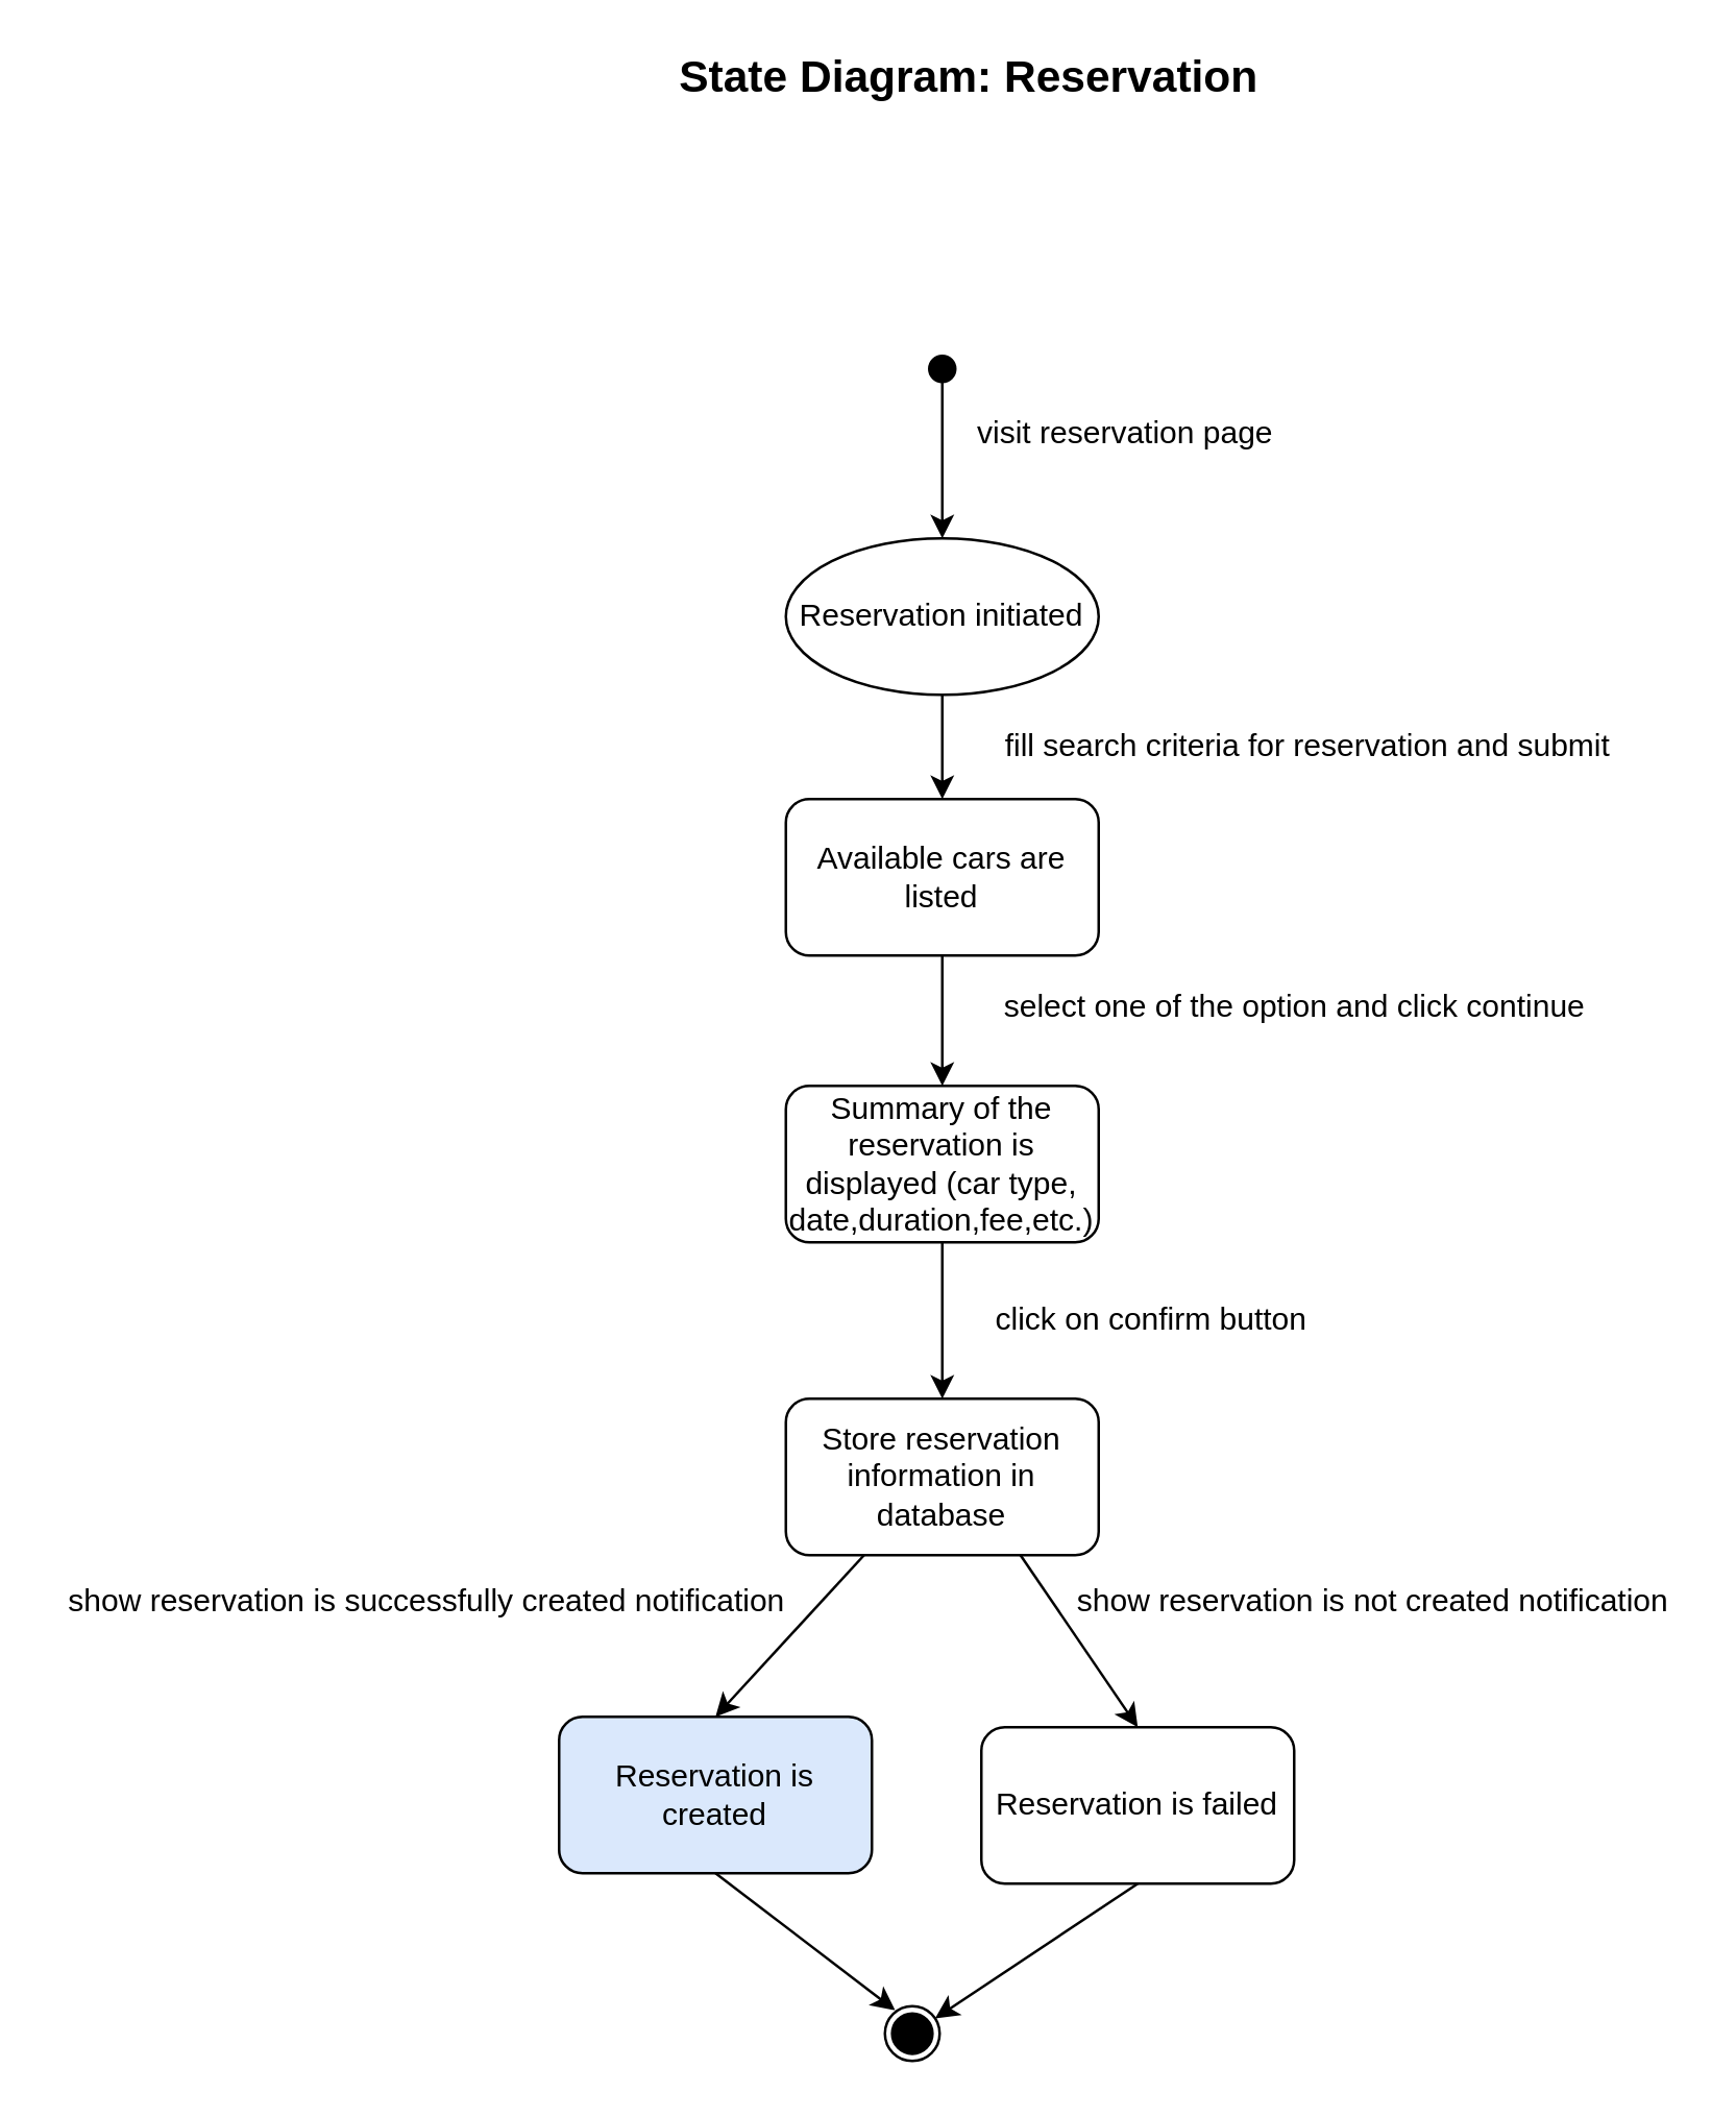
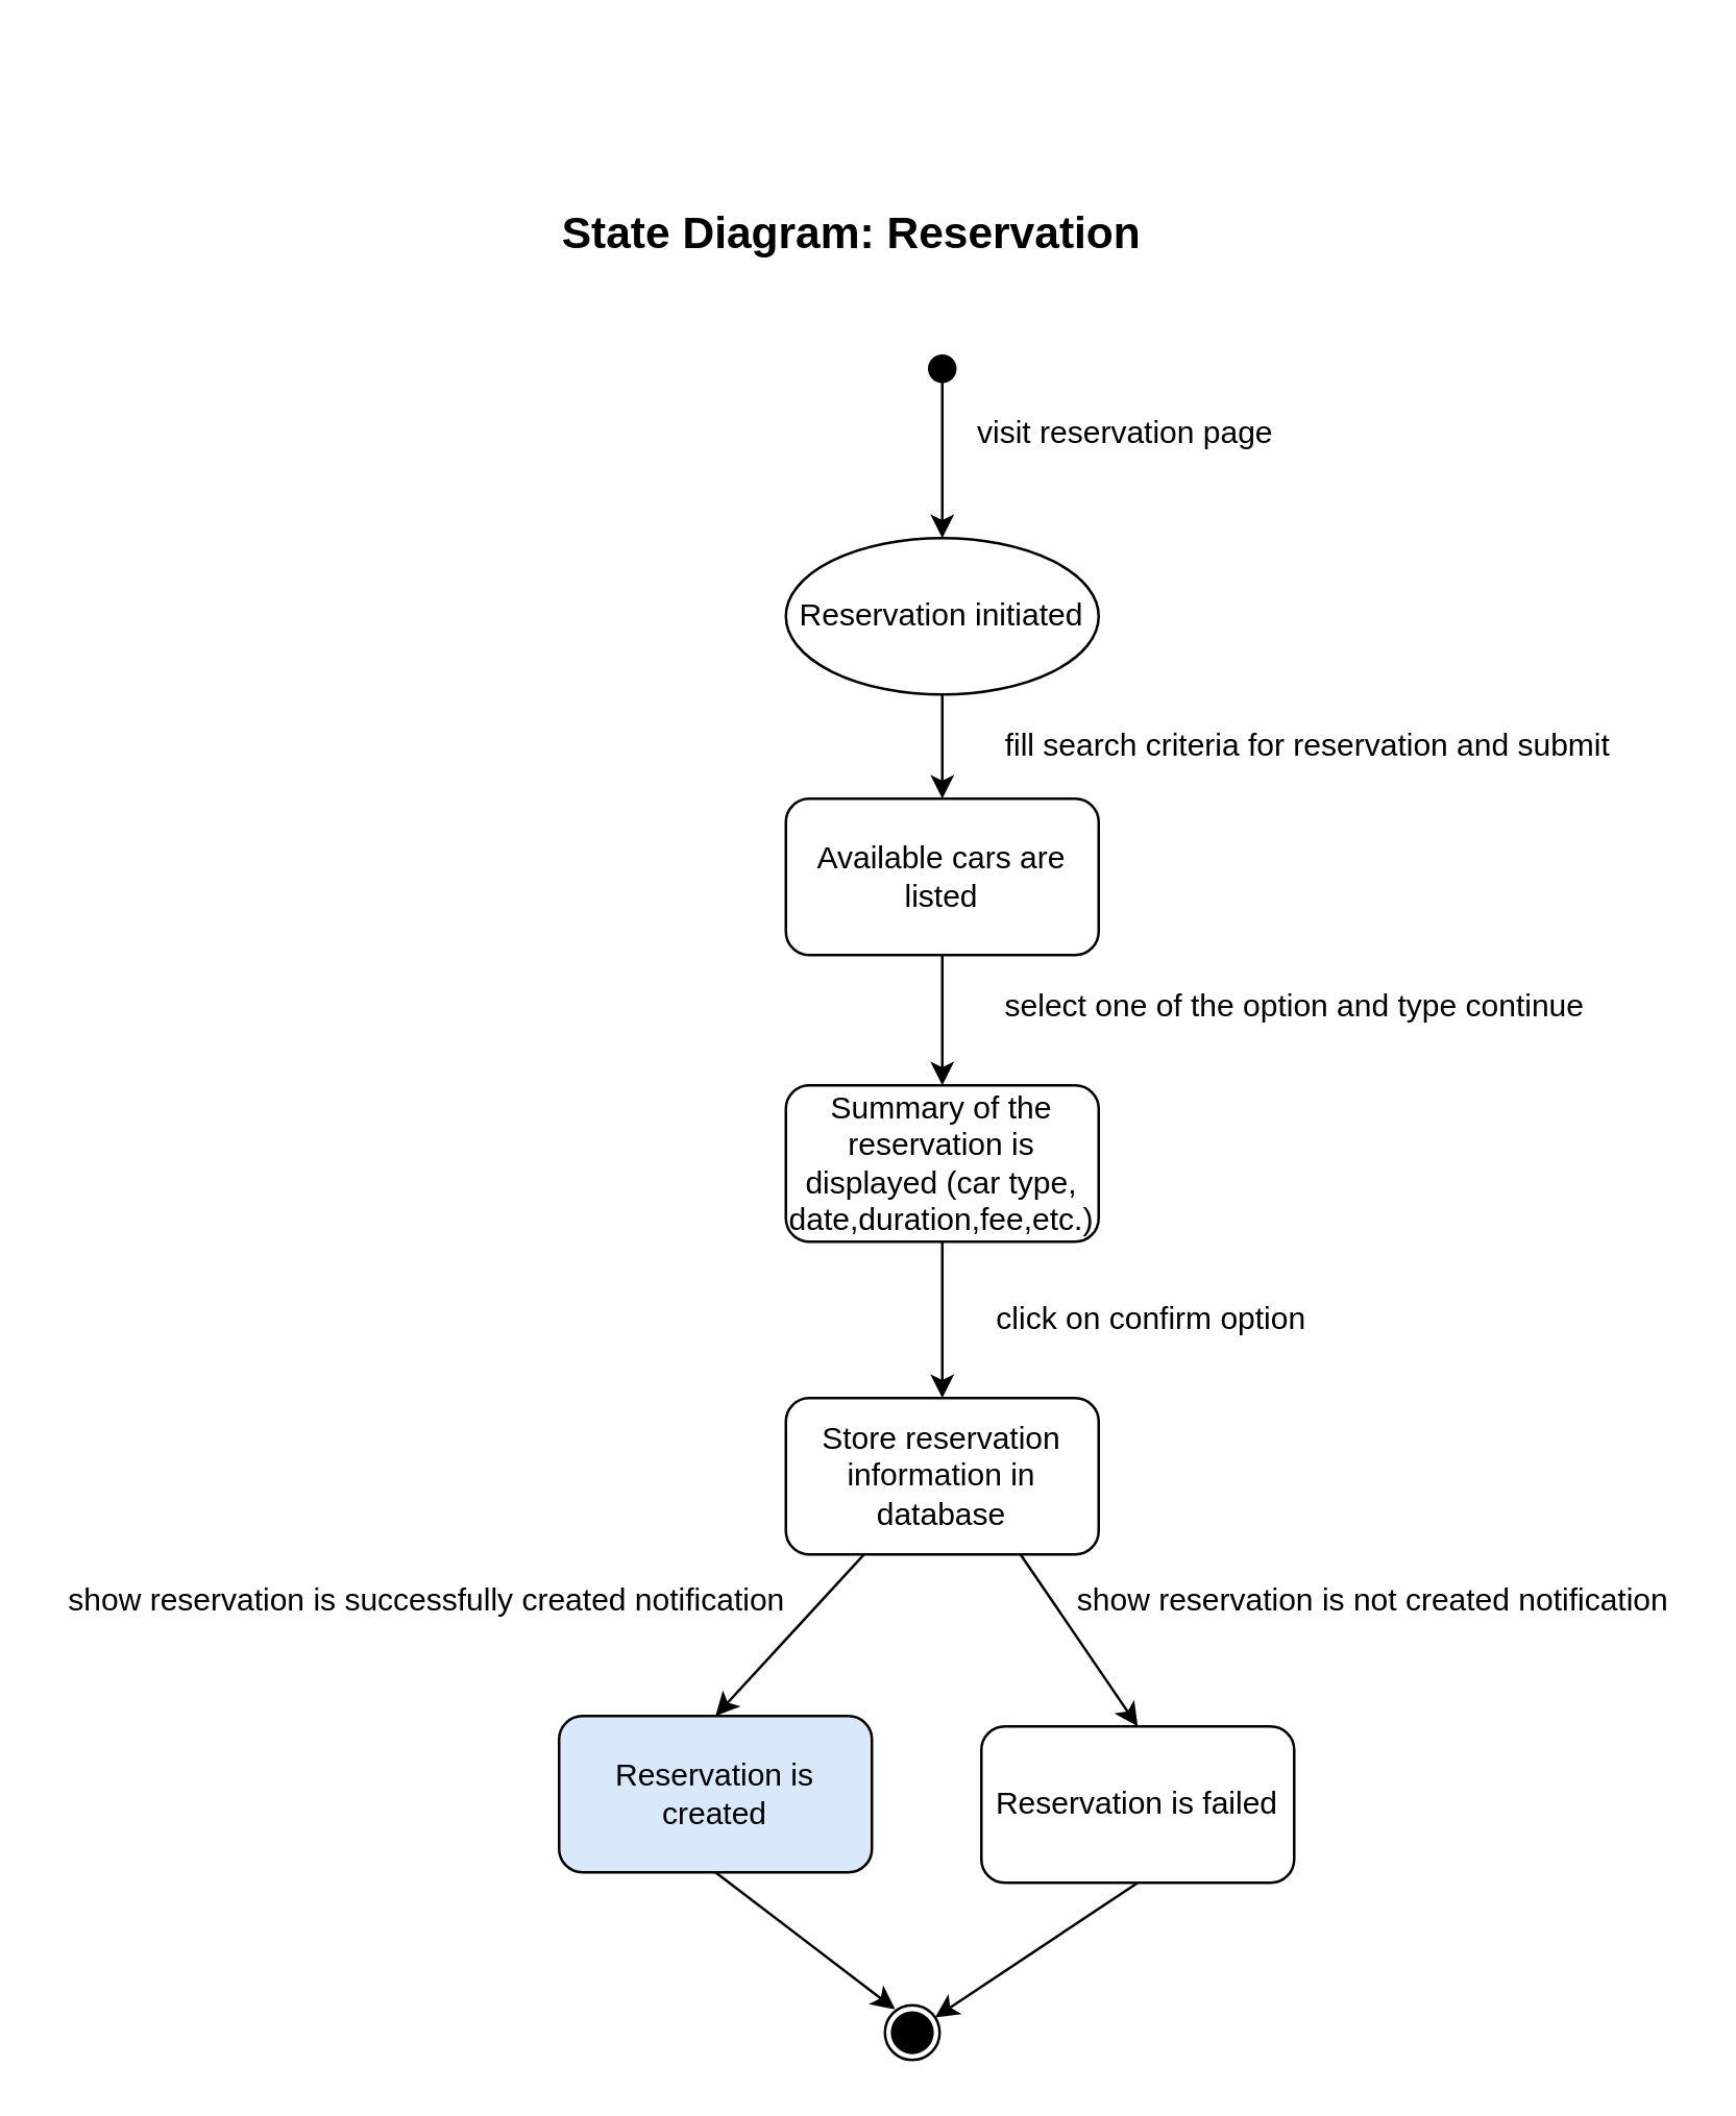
- <mxCell id="5" value="&lt;b&gt;&lt;font style=&quot;font-size: 17px&quot;&gt;State Diagram: Reservation&lt;/font&gt;&lt;/b&gt;" style="text;html=1;align=center;verticalAlign=middle;resizable=0;points=[];autosize=1;" vertex="1" parent="1"><mxGeometry x="255" y="20" width="232" height="19" as="geometry" /></mxCell>
+ <mxCell id="5" value="&lt;b&gt;&lt;font style=&quot;font-size: 17px&quot;&gt;State Diagram: Reservation&lt;/font&gt;&lt;/b&gt;" style="text;html=1;align=center;verticalAlign=middle;resizable=0;points=[];autosize=1;" vertex="1" parent="1"><mxGeometry x="210" y="80" width="232" height="19" as="geometry" /></mxCell>
- <mxCell id="11" value="select one of the option and click continue" style="text;html=1;align=center;verticalAlign=middle;resizable=0;points=[];autosize=1;" vertex="1" parent="1"><mxGeometry x="376" y="376" width="240" height="20" as="geometry" /></mxCell>
+ <mxCell id="11" value="select one of the option and type continue" style="text;html=1;align=center;verticalAlign=middle;resizable=0;points=[];autosize=1;" vertex="1" parent="1"><mxGeometry x="376" y="376" width="240" height="20" as="geometry" /></mxCell>
- <mxCell id="14" value="click on confirm button" style="text;html=1;align=center;verticalAlign=middle;resizable=0;points=[];autosize=1;" vertex="1" parent="1"><mxGeometry x="376" y="496" width="130" height="20" as="geometry" /></mxCell>
+ <mxCell id="14" value="click on confirm option" style="text;html=1;align=center;verticalAlign=middle;resizable=0;points=[];autosize=1;" vertex="1" parent="1"><mxGeometry x="376" y="496" width="130" height="20" as="geometry" /></mxCell>
